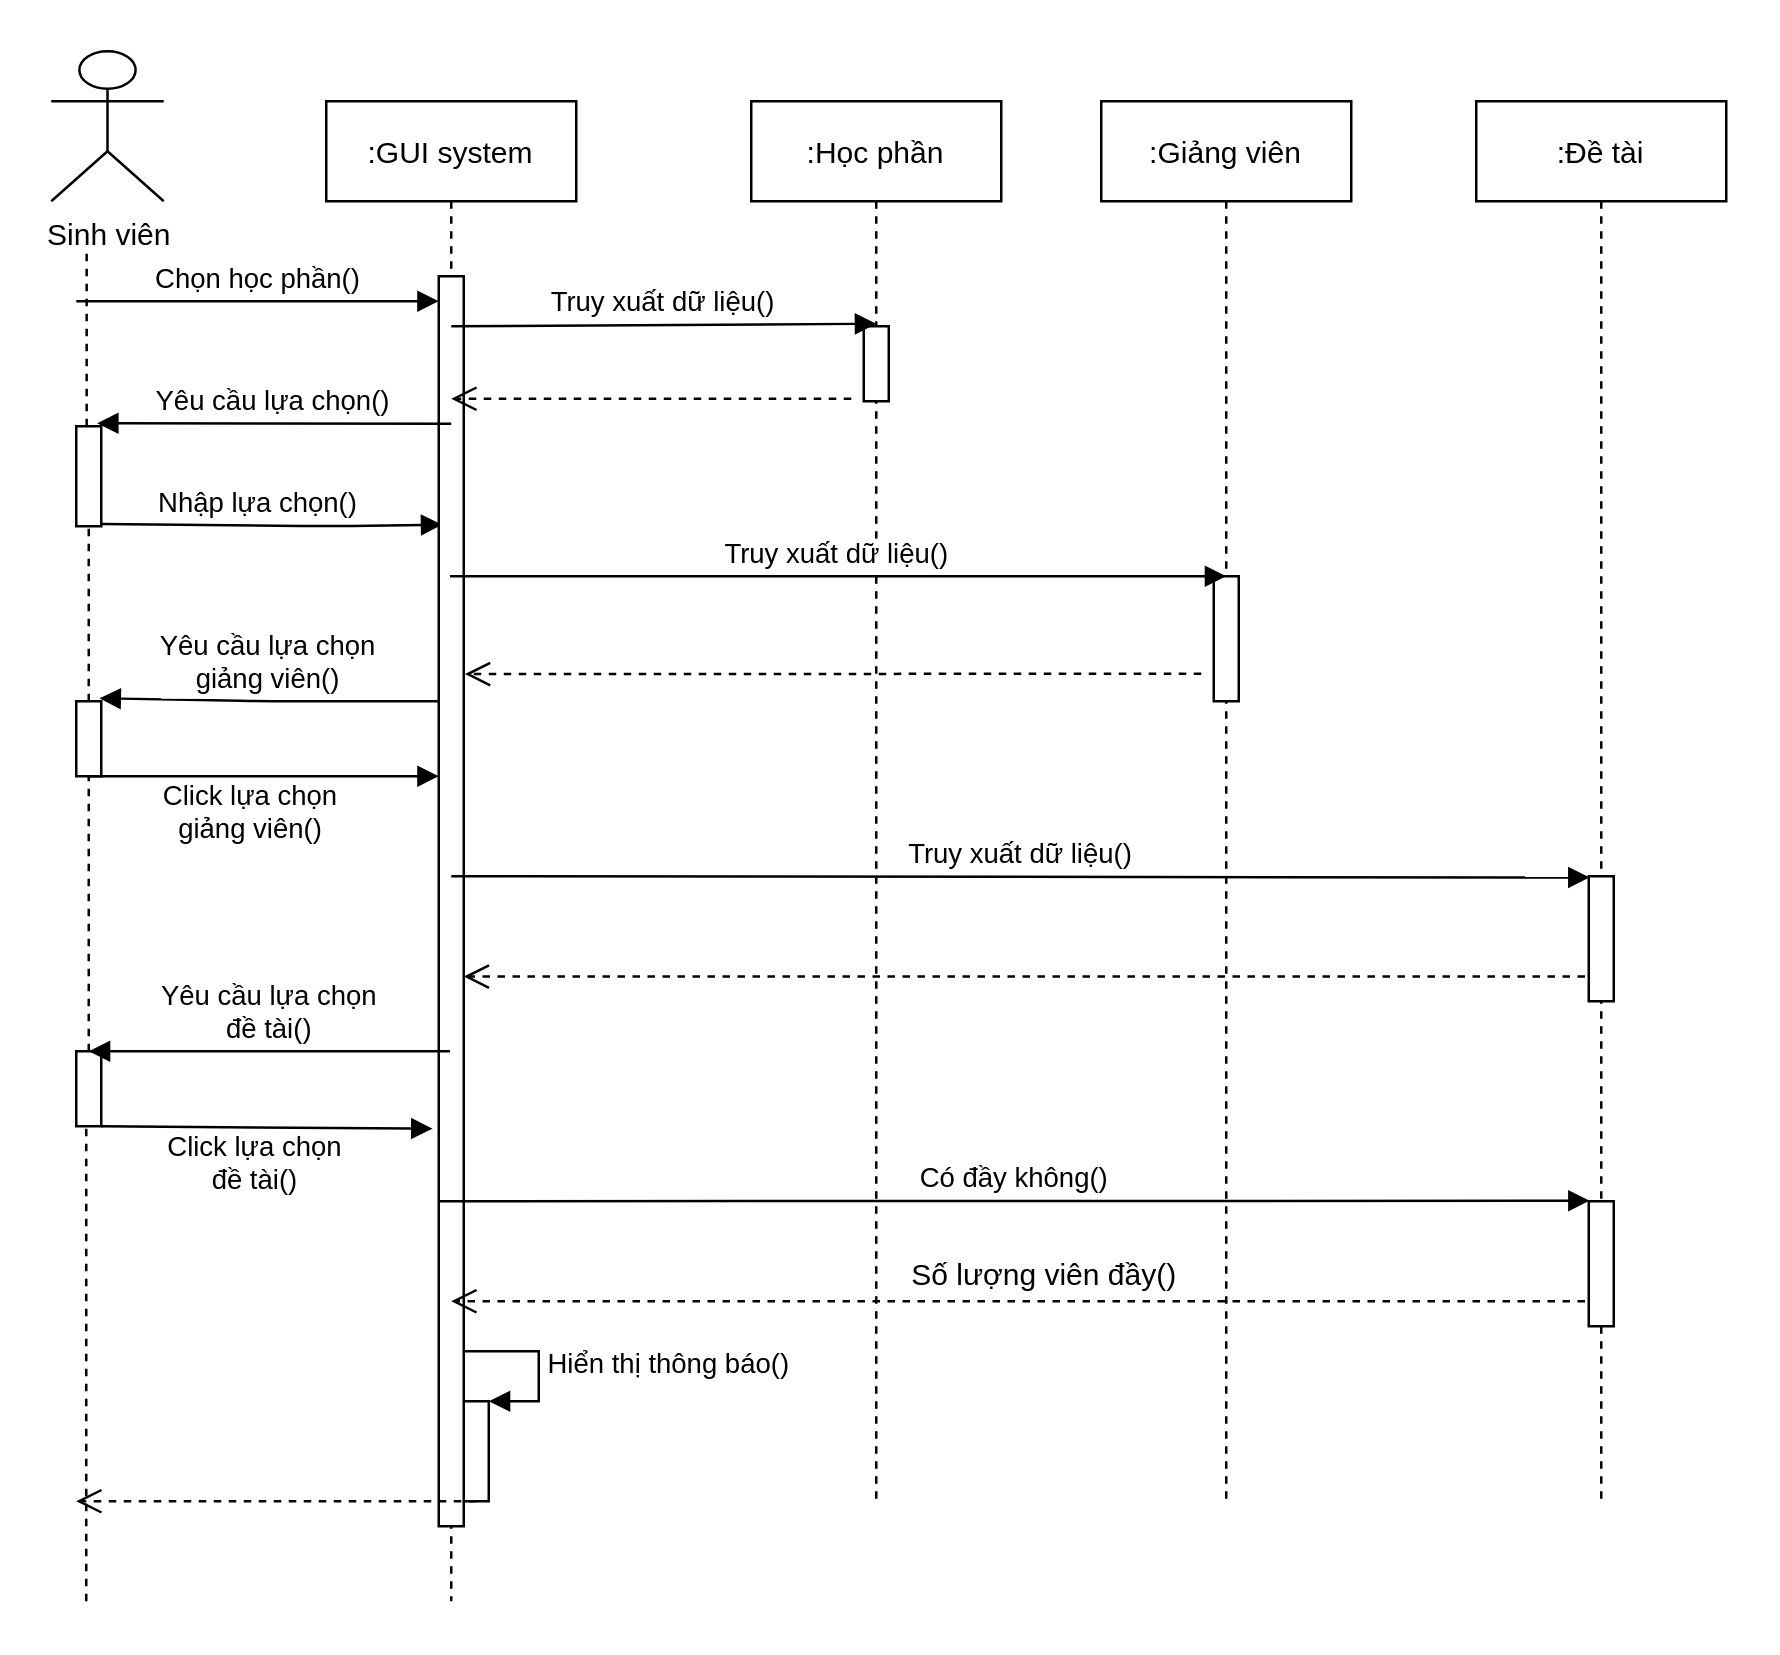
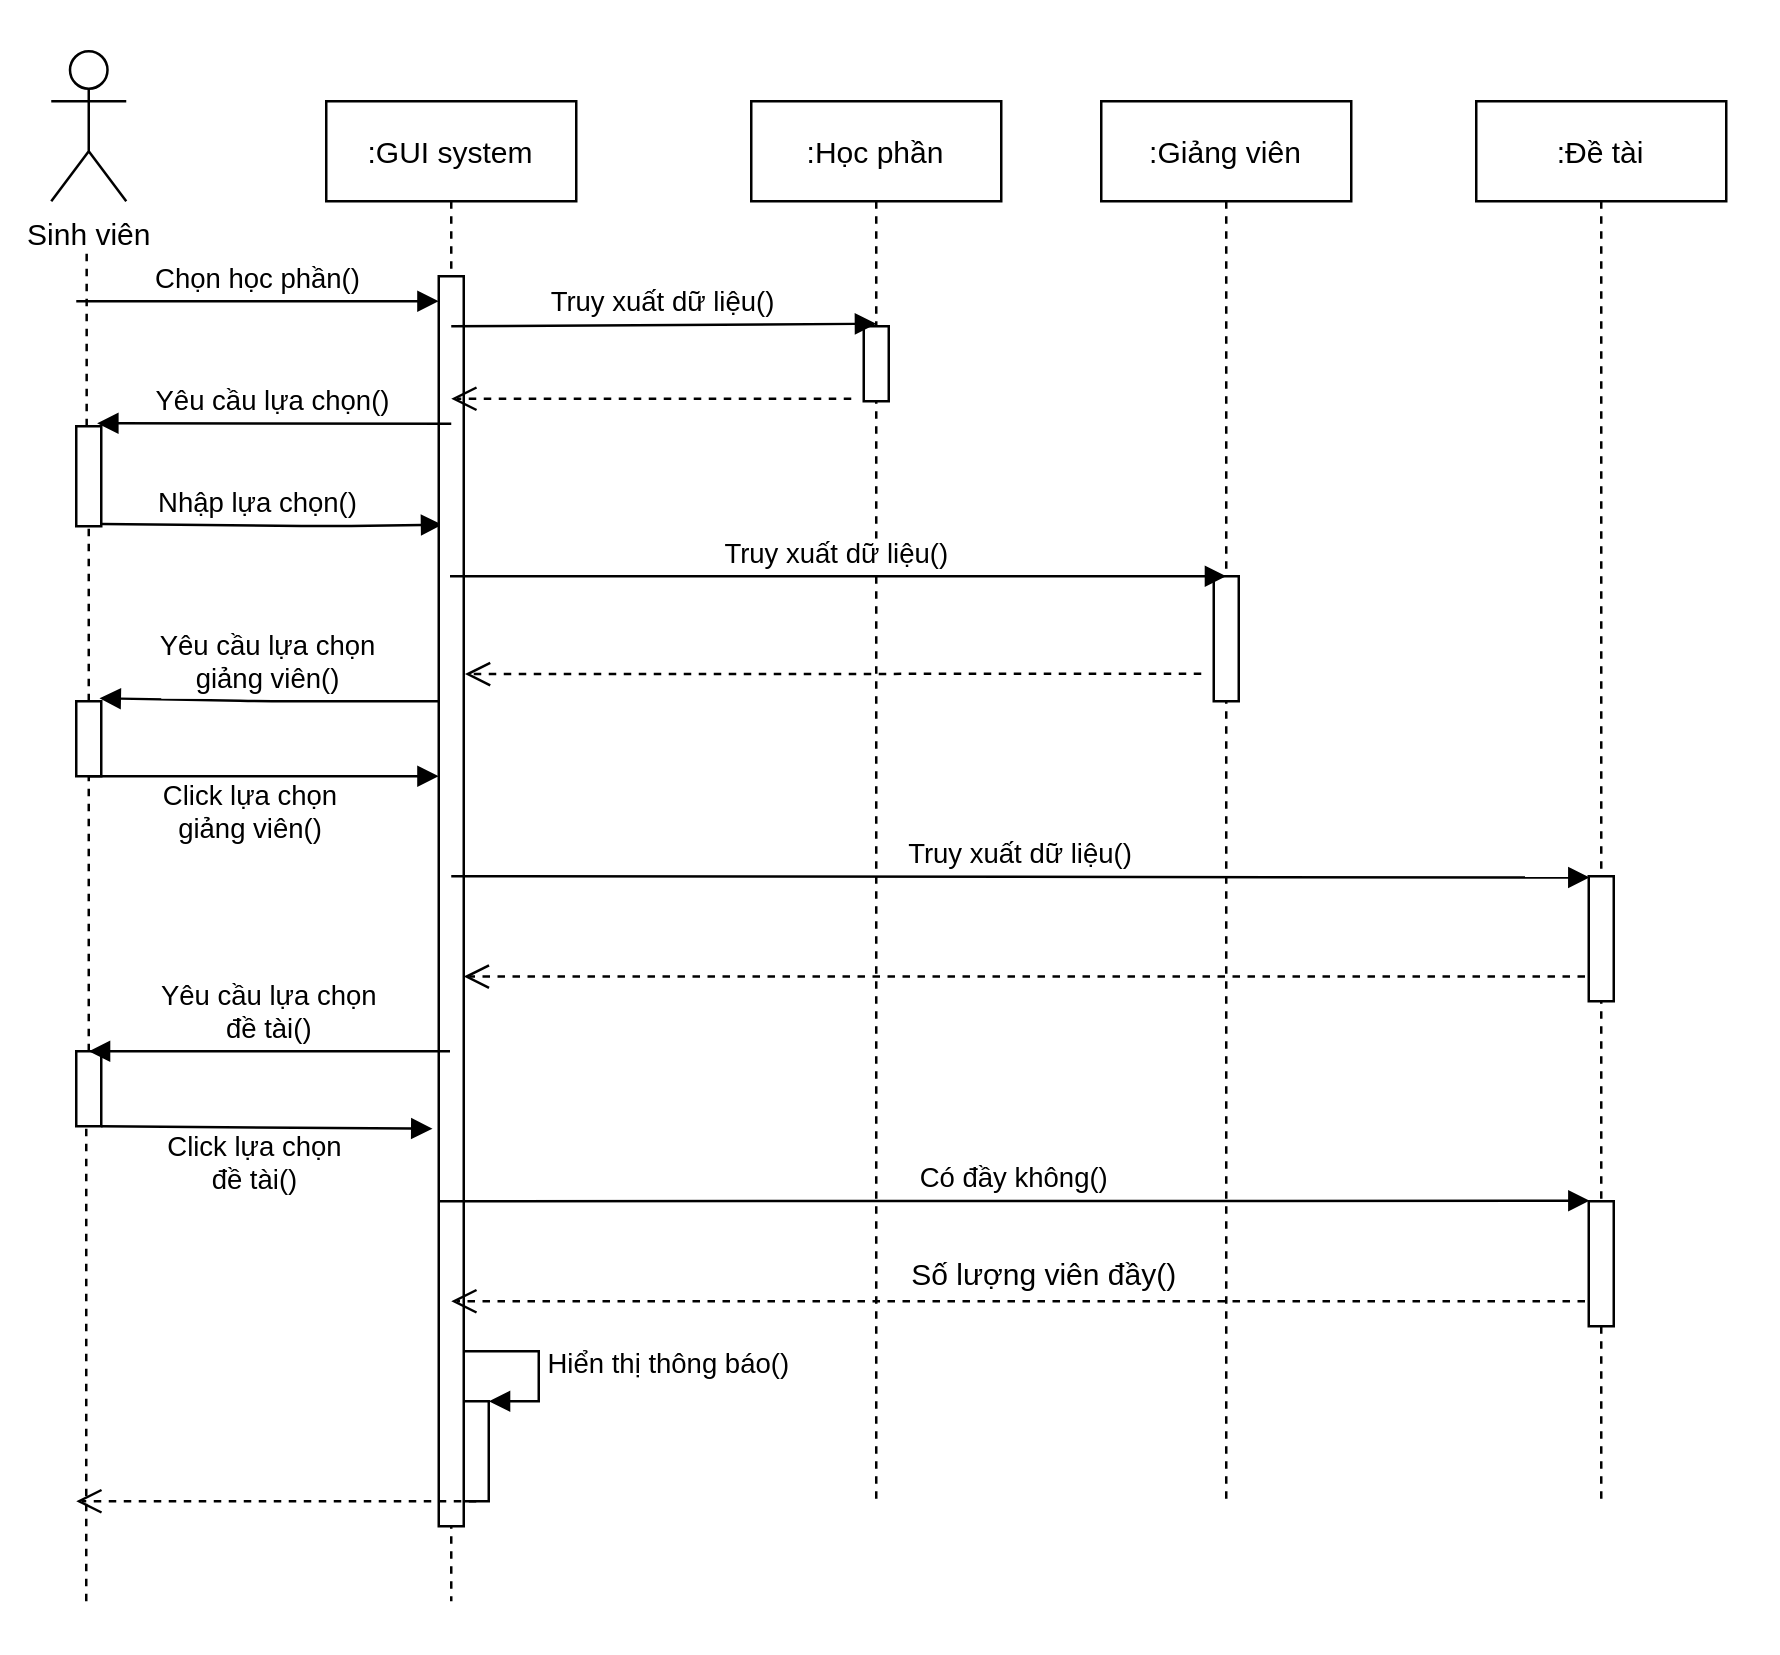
- <mxCell id="19" value="Sinh viên" style="shape=umlActor;verticalLabelPosition=bottom;verticalAlign=top;html=1;outlineConnect=0;" vertex="1" parent="1"><mxGeometry x="20" y="20" width="45" height="60" as="geometry" /></mxCell>
+ <mxCell id="19" value="Sinh viên" style="shape=umlActor;verticalLabelPosition=bottom;verticalAlign=top;html=1;outlineConnect=0;" vertex="1" parent="1"><mxGeometry x="20" y="20" width="30" height="60" as="geometry" /></mxCell>
